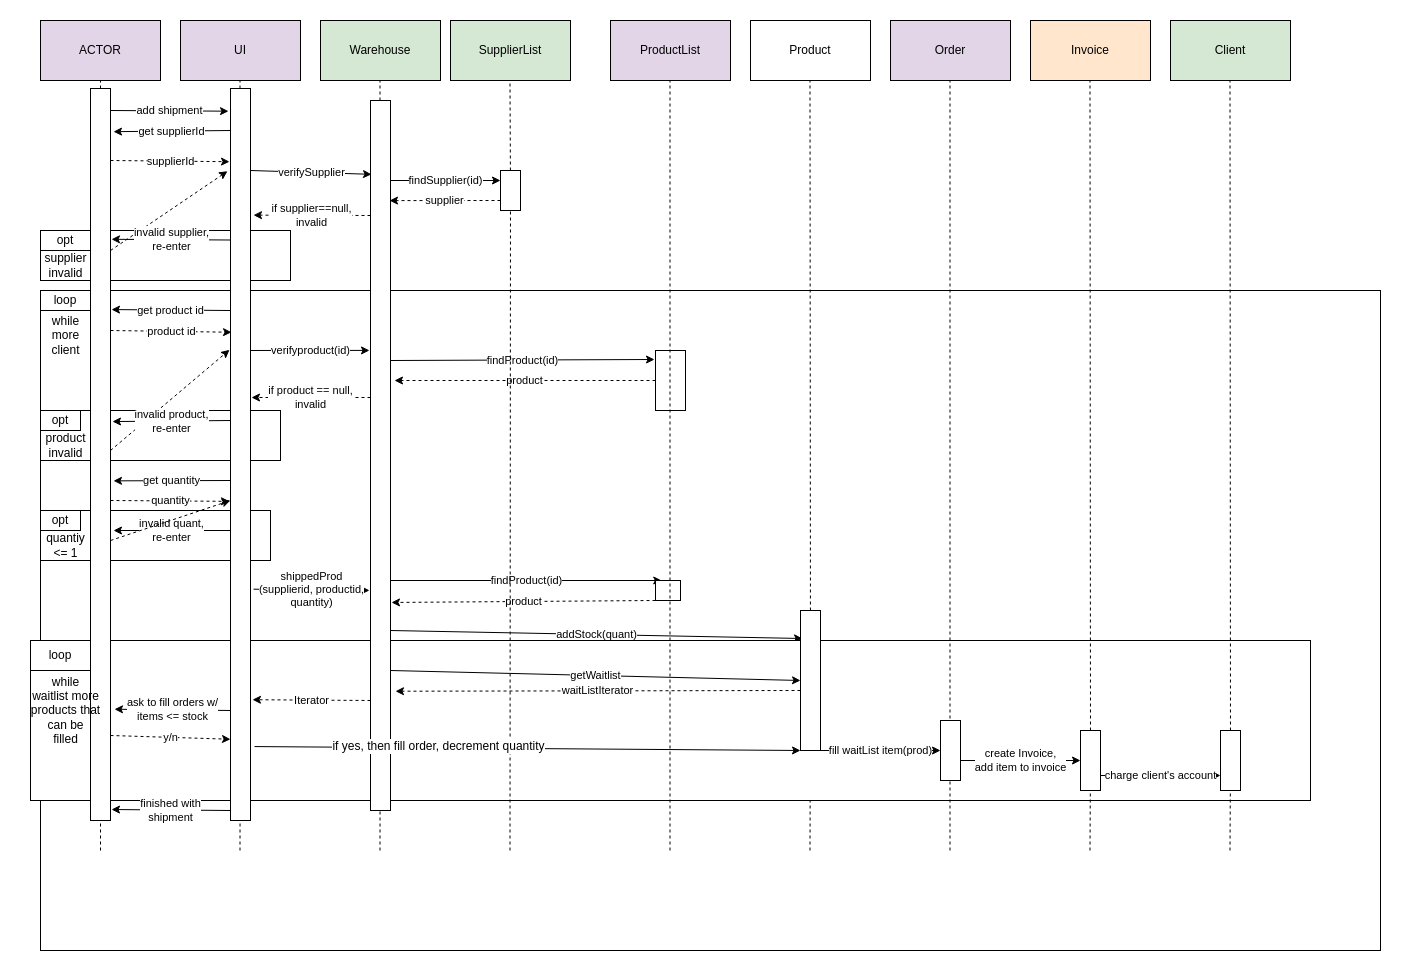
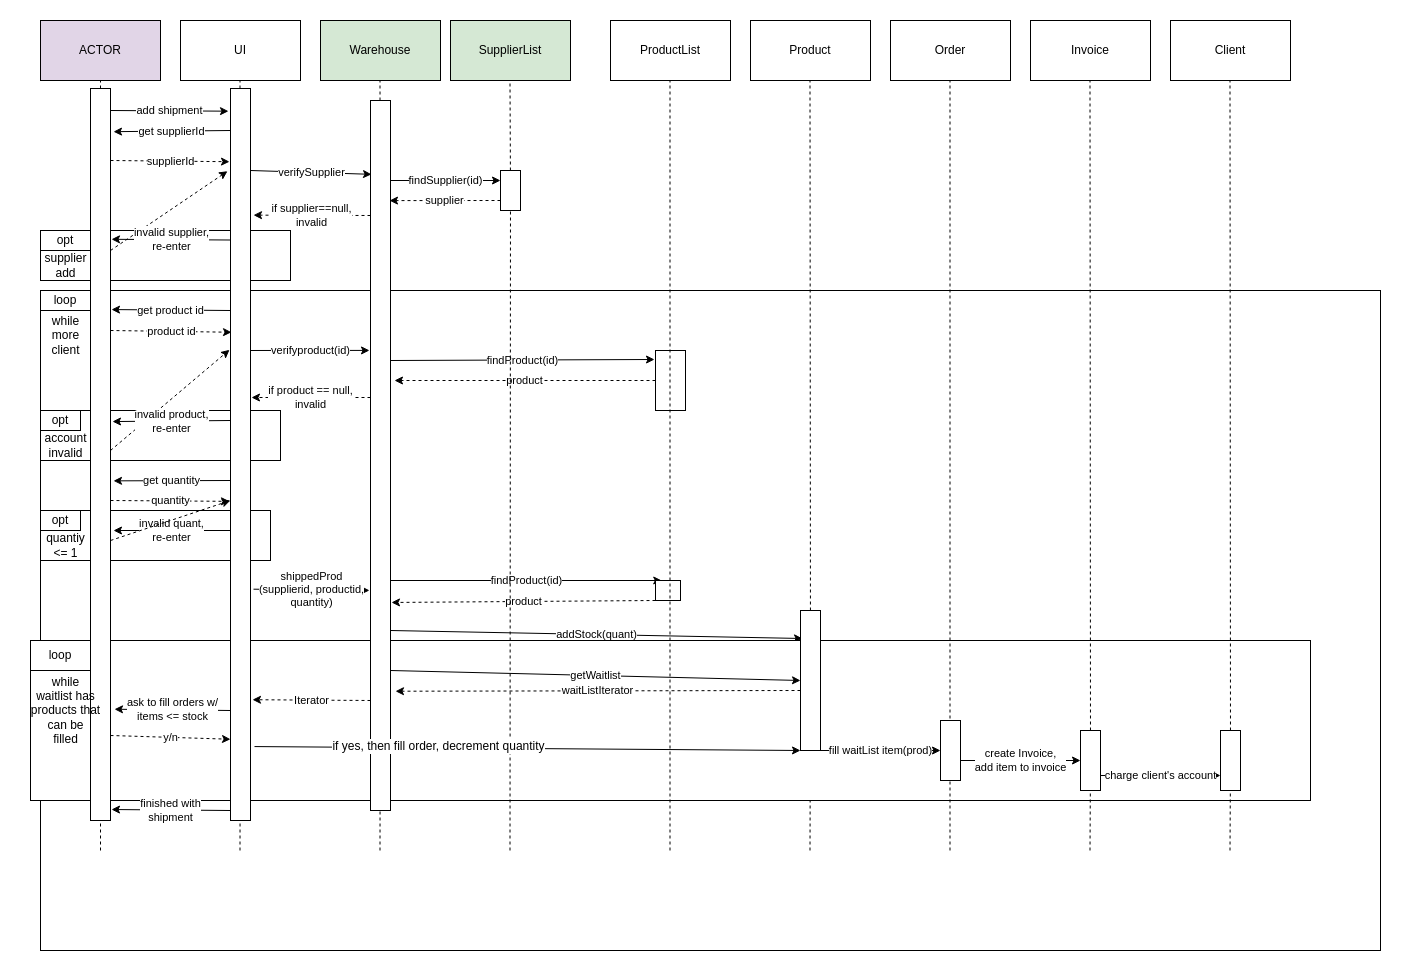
- <mxCell id="8" value="UI" style="rounded=0;whiteSpace=wrap;html=1;fillColor=#e1d5e7;" vertex="1" parent="1"><mxGeometry x="180" y="20" width="120" height="60" as="geometry" /></mxCell>
+ <mxCell id="8" value="UI" style="rounded=0;whiteSpace=wrap;html=1;" vertex="1" parent="1"><mxGeometry x="180" y="20" width="120" height="60" as="geometry" /></mxCell>
- <mxCell id="5" value="ProductList" style="rounded=0;whiteSpace=wrap;html=1;fillColor=#e1d5e7;" vertex="1" parent="1"><mxGeometry x="610" y="20" width="120" height="60" as="geometry" /></mxCell>
+ <mxCell id="5" value="ProductList" style="rounded=0;whiteSpace=wrap;html=1;" vertex="1" parent="1"><mxGeometry x="610" y="20" width="120" height="60" as="geometry" /></mxCell>
- <mxCell id="11" value="Order" style="rounded=0;whiteSpace=wrap;html=1;fillColor=#e1d5e7;" vertex="1" parent="1"><mxGeometry x="890" y="20" width="120" height="60" as="geometry" /></mxCell>
+ <mxCell id="11" value="Order" style="rounded=0;whiteSpace=wrap;html=1;" vertex="1" parent="1"><mxGeometry x="890" y="20" width="120" height="60" as="geometry" /></mxCell>
- <mxCell id="9" value="Invoice" style="rounded=0;whiteSpace=wrap;html=1;fillColor=#ffe6cc;" vertex="1" parent="1"><mxGeometry x="1030" y="20" width="120" height="60" as="geometry" /></mxCell>
+ <mxCell id="9" value="Invoice" style="rounded=0;whiteSpace=wrap;html=1;" vertex="1" parent="1"><mxGeometry x="1030" y="20" width="120" height="60" as="geometry" /></mxCell>
- <mxCell id="10" value="Client" style="rounded=0;whiteSpace=wrap;html=1;fillColor=#d5e8d4;" vertex="1" parent="1"><mxGeometry x="1170" y="20" width="120" height="60" as="geometry" /></mxCell>
+ <mxCell id="10" value="Client" style="rounded=0;whiteSpace=wrap;html=1;" vertex="1" parent="1"><mxGeometry x="1170" y="20" width="120" height="60" as="geometry" /></mxCell>
- <mxCell id="29" value="&lt;div&gt;supplier&lt;/div&gt;&lt;div&gt; invalid&lt;/div&gt;" style="text;html=1;align=center;verticalAlign=middle;resizable=0;points=[];autosize=1;" vertex="1" parent="1"><mxGeometry x="35" y="250" width="60" height="30" as="geometry" /></mxCell>
+ <mxCell id="29" value="&lt;div&gt;supplier&lt;/div&gt;&lt;div&gt; add&lt;/div&gt;" style="text;html=1;align=center;verticalAlign=middle;resizable=0;points=[];autosize=1;" vertex="1" parent="1"><mxGeometry x="35" y="250" width="60" height="30" as="geometry" /></mxCell>
- <mxCell id="43" value="&lt;div&gt;product&lt;/div&gt;&lt;div&gt;invalid&lt;br&gt;&lt;/div&gt;" style="text;html=1;align=center;verticalAlign=middle;resizable=0;points=[];autosize=1;" vertex="1" parent="1"><mxGeometry x="35" y="430" width="60" height="30" as="geometry" /></mxCell>
+ <mxCell id="43" value="&lt;div&gt;account&lt;/div&gt;&lt;div&gt;invalid&lt;br&gt;&lt;/div&gt;" style="text;html=1;align=center;verticalAlign=middle;resizable=0;points=[];autosize=1;" vertex="1" parent="1"><mxGeometry x="35" y="430" width="60" height="30" as="geometry" /></mxCell>
- <mxCell id="69" value="&lt;div&gt;while&lt;/div&gt;&lt;div&gt;waitlist more&lt;/div&gt;&lt;div&gt;products that&lt;/div&gt;&lt;div&gt;can be&lt;/div&gt;&lt;div&gt;filled&lt;br&gt;&lt;/div&gt;" style="text;html=1;align=center;verticalAlign=middle;resizable=0;points=[];autosize=1;" vertex="1" parent="1"><mxGeometry x="20" y="670" width="90" height="80" as="geometry" /></mxCell>
+ <mxCell id="69" value="&lt;div&gt;while&lt;/div&gt;&lt;div&gt;waitlist has&lt;/div&gt;&lt;div&gt;products that&lt;/div&gt;&lt;div&gt;can be&lt;/div&gt;&lt;div&gt;filled&lt;br&gt;&lt;/div&gt;" style="text;html=1;align=center;verticalAlign=middle;resizable=0;points=[];autosize=1;" vertex="1" parent="1"><mxGeometry x="20" y="670" width="90" height="80" as="geometry" /></mxCell>
